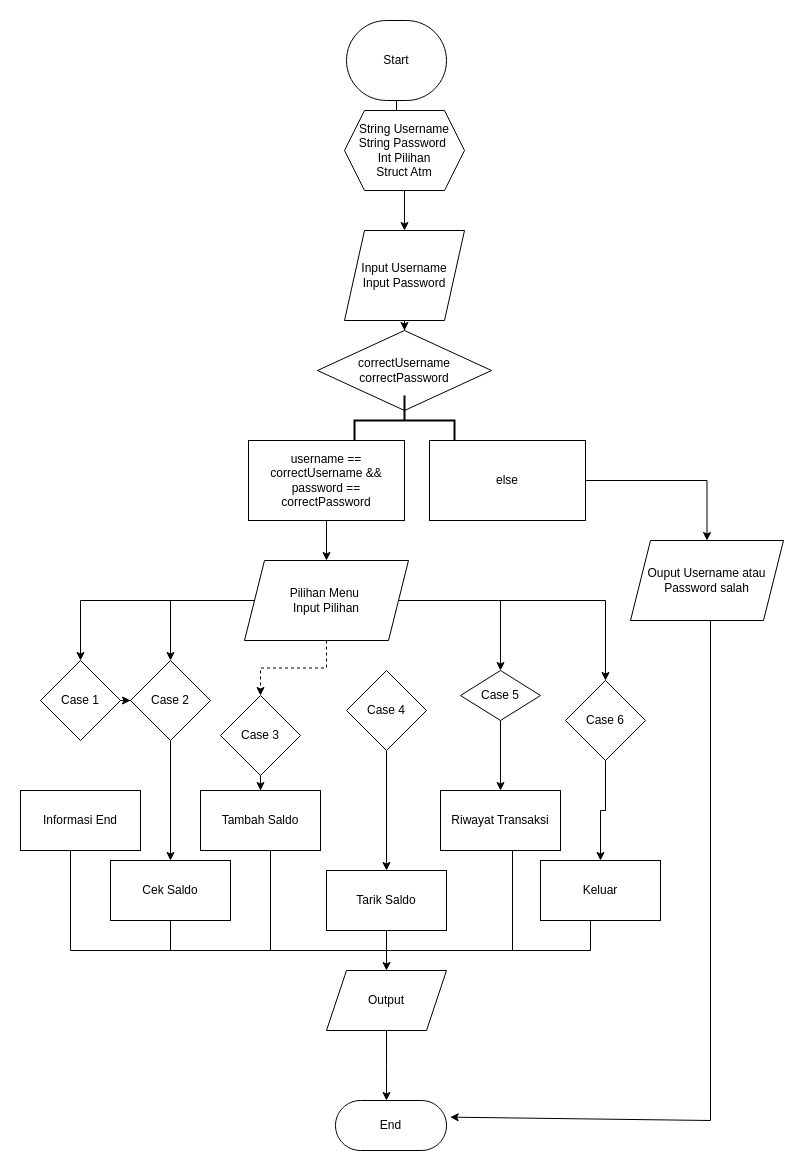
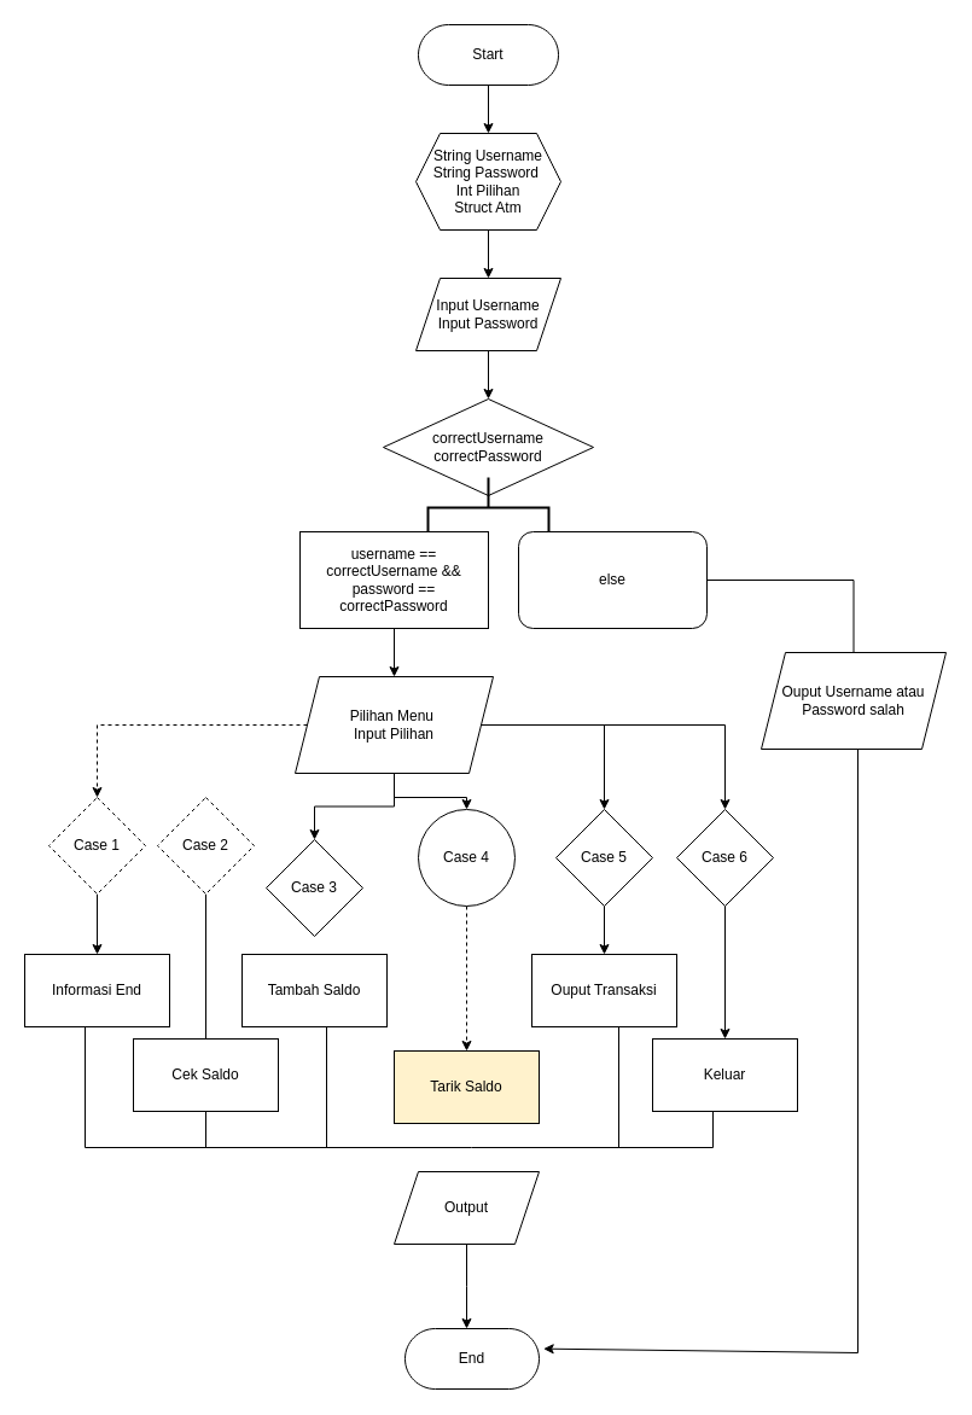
- <mxCell id="3" value="Start" style="html=1;dashed=0;whiteSpace=wrap;shape=mxgraph.dfd.start" vertex="1" parent="1"><mxGeometry x="346" y="20" width="100" height="80" as="geometry" /></mxCell>
+ <mxCell id="3" value="Start" style="html=1;dashed=0;whiteSpace=wrap;shape=mxgraph.dfd.start" vertex="1" parent="1"><mxGeometry x="346" y="20" width="116" height="50" as="geometry" /></mxCell>
- <mxCell id="7" value="Input Username&lt;div&gt;Input Password&lt;/div&gt;" style="shape=parallelogram;perimeter=parallelogramPerimeter;whiteSpace=wrap;html=1;fixedSize=1;dashed=0;" vertex="1" parent="1"><mxGeometry x="344" y="230" width="120" height="90" as="geometry" /></mxCell>
+ <mxCell id="7" value="Input Username&lt;div&gt;Input Password&lt;/div&gt;" style="shape=parallelogram;perimeter=parallelogramPerimeter;whiteSpace=wrap;html=1;fixedSize=1;dashed=0;" vertex="1" parent="1"><mxGeometry x="344" y="230" width="120" height="60" as="geometry" /></mxCell>
- <mxCell id="13" value="else" style="html=1;dashed=0;whiteSpace=wrap;" vertex="1" parent="1"><mxGeometry x="429" y="440" width="156" height="80" as="geometry" /></mxCell>
+ <mxCell id="13" value="else" style="html=1;dashed=0;whiteSpace=wrap;rounded=1;" vertex="1" parent="1"><mxGeometry x="429" y="440" width="156" height="80" as="geometry" /></mxCell>
- <mxCell id="12" value="" style="edgeStyle=orthogonalEdgeStyle;rounded=0;orthogonalLoop=1;jettySize=auto;html=1;" edge="1" parent="1" source="13" target="14"><mxGeometry relative="1" as="geometry" /></mxCell>
+ <mxCell id="12" value="" style="edgeStyle=orthogonalEdgeStyle;rounded=0;orthogonalLoop=1;jettySize=auto;html=1;endArrow=none;" edge="1" parent="1" source="13" target="14"><mxGeometry relative="1" as="geometry" /></mxCell>
- <mxCell id="15" value="" style="edgeStyle=orthogonalEdgeStyle;rounded=0;orthogonalLoop=1;jettySize=auto;html=1;" edge="1" parent="1" source="21" target="23"><mxGeometry relative="1" as="geometry" /></mxCell>
+ <mxCell id="15" value="" style="edgeStyle=orthogonalEdgeStyle;rounded=0;orthogonalLoop=1;jettySize=auto;html=1;dashed=1;" edge="1" parent="1" source="21" target="23"><mxGeometry relative="1" as="geometry" /></mxCell>
- <mxCell id="16" value="" style="edgeStyle=orthogonalEdgeStyle;rounded=0;orthogonalLoop=1;jettySize=auto;html=1;" edge="1" parent="1" source="21" target="25"><mxGeometry relative="1" as="geometry" /></mxCell>
+ <mxCell id="20" value="" style="edgeStyle=orthogonalEdgeStyle;rounded=0;orthogonalLoop=1;jettySize=auto;html=1;" edge="1" parent="1" source="21" target="33"><mxGeometry relative="1" as="geometry" /></mxCell>
- <mxCell id="17" value="" style="edgeStyle=orthogonalEdgeStyle;rounded=0;orthogonalLoop=1;jettySize=auto;html=1;dashed=1;" edge="1" parent="1" source="21" target="27"><mxGeometry relative="1" as="geometry" /></mxCell>
+ <mxCell id="17" value="" style="edgeStyle=orthogonalEdgeStyle;rounded=0;orthogonalLoop=1;jettySize=auto;html=1;" edge="1" parent="1" source="21" target="27"><mxGeometry relative="1" as="geometry" /></mxCell>
- <mxCell id="29" value="Case 5" style="rhombus;whiteSpace=wrap;html=1;dashed=0;" vertex="1" parent="1"><mxGeometry x="460" y="670" width="80" height="50" as="geometry" /></mxCell>
+ <mxCell id="29" value="Case 5" style="rhombus;whiteSpace=wrap;html=1;dashed=0;" vertex="1" parent="1"><mxGeometry x="460" y="670" width="80" height="80" as="geometry" /></mxCell>
- <mxCell id="23" value="Case 1" style="rhombus;whiteSpace=wrap;html=1;dashed=0;" vertex="1" parent="1"><mxGeometry x="40" y="660" width="80" height="80" as="geometry" /></mxCell>
+ <mxCell id="23" value="Case 1" style="rhombus;whiteSpace=wrap;html=1;dashed=1;" vertex="1" parent="1"><mxGeometry x="40" y="660" width="80" height="80" as="geometry" /></mxCell>
- <mxCell id="22" value="" style="edgeStyle=orthogonalEdgeStyle;rounded=0;orthogonalLoop=1;jettySize=auto;html=1;" edge="1" parent="1" source="23" target="25"><mxGeometry relative="1" as="geometry" /></mxCell>
+ <mxCell id="22" value="" style="edgeStyle=orthogonalEdgeStyle;rounded=0;orthogonalLoop=1;jettySize=auto;html=1;" edge="1" parent="1" source="23" target="34"><mxGeometry relative="1" as="geometry" /></mxCell>
- <mxCell id="25" value="Case 2" style="rhombus;whiteSpace=wrap;html=1;dashed=0;" vertex="1" parent="1"><mxGeometry x="130" y="660" width="80" height="80" as="geometry" /></mxCell>
+ <mxCell id="25" value="Case 2" style="rhombus;whiteSpace=wrap;html=1;dashed=1;" vertex="1" parent="1"><mxGeometry x="130" y="660" width="80" height="80" as="geometry" /></mxCell>
- <mxCell id="33" value="Case 4" style="rhombus;whiteSpace=wrap;html=1;dashed=0;" vertex="1" parent="1"><mxGeometry x="346" y="670" width="80" height="80" as="geometry" /></mxCell>
+ <mxCell id="33" value="Case 4" style="ellipse;whiteSpace=wrap;html=1;dashed=0;" vertex="1" parent="1"><mxGeometry x="346" y="670" width="80" height="80" as="geometry" /></mxCell>
- <mxCell id="31" value="Case 6" style="rhombus;whiteSpace=wrap;html=1;dashed=0;" vertex="1" parent="1"><mxGeometry x="565" y="680" width="80" height="80" as="geometry" /></mxCell>
+ <mxCell id="31" value="Case 6" style="rhombus;whiteSpace=wrap;html=1;dashed=0;" vertex="1" parent="1"><mxGeometry x="560" y="670" width="80" height="80" as="geometry" /></mxCell>
- <mxCell id="26" value="" style="edgeStyle=orthogonalEdgeStyle;rounded=0;orthogonalLoop=1;jettySize=auto;html=1;" edge="1" parent="1" source="27" target="36"><mxGeometry relative="1" as="geometry" /></mxCell>
- <mxCell id="32" value="" style="edgeStyle=orthogonalEdgeStyle;rounded=0;orthogonalLoop=1;jettySize=auto;html=1;" edge="1" parent="1" source="33" target="38"><mxGeometry relative="1" as="geometry" /></mxCell>
+ <mxCell id="32" value="" style="edgeStyle=orthogonalEdgeStyle;rounded=0;orthogonalLoop=1;jettySize=auto;html=1;dashed=1;" edge="1" parent="1" source="33" target="38"><mxGeometry relative="1" as="geometry" /></mxCell>
- <mxCell id="39" value="Riwayat Transaksi" style="whiteSpace=wrap;html=1;dashed=0;" vertex="1" parent="1"><mxGeometry x="440" y="790" width="120" height="60" as="geometry" /></mxCell>
+ <mxCell id="39" value="Ouput Transaksi" style="whiteSpace=wrap;html=1;dashed=0;" vertex="1" parent="1"><mxGeometry x="440" y="790" width="120" height="60" as="geometry" /></mxCell>
- <mxCell id="24" value="" style="edgeStyle=orthogonalEdgeStyle;rounded=0;orthogonalLoop=1;jettySize=auto;html=1;" edge="1" parent="1" source="25" target="35"><mxGeometry relative="1" as="geometry" /></mxCell>
+ <mxCell id="24" value="" style="edgeStyle=orthogonalEdgeStyle;rounded=0;orthogonalLoop=1;jettySize=auto;html=1;endArrow=none;" edge="1" parent="1" source="25" target="35"><mxGeometry relative="1" as="geometry" /></mxCell>
- <mxCell id="38" value="Tarik Saldo" style="whiteSpace=wrap;html=1;dashed=0;" vertex="1" parent="1"><mxGeometry x="326" y="870" width="120" height="60" as="geometry" /></mxCell>
+ <mxCell id="38" value="Tarik Saldo" style="whiteSpace=wrap;html=1;dashed=0;fillColor=#fff2cc;" vertex="1" parent="1"><mxGeometry x="326" y="870" width="120" height="60" as="geometry" /></mxCell>
- <mxCell id="37" value="" style="edgeStyle=orthogonalEdgeStyle;rounded=0;orthogonalLoop=1;jettySize=auto;html=1;" edge="1" parent="1" source="38" target="42"><mxGeometry relative="1" as="geometry" /></mxCell>
